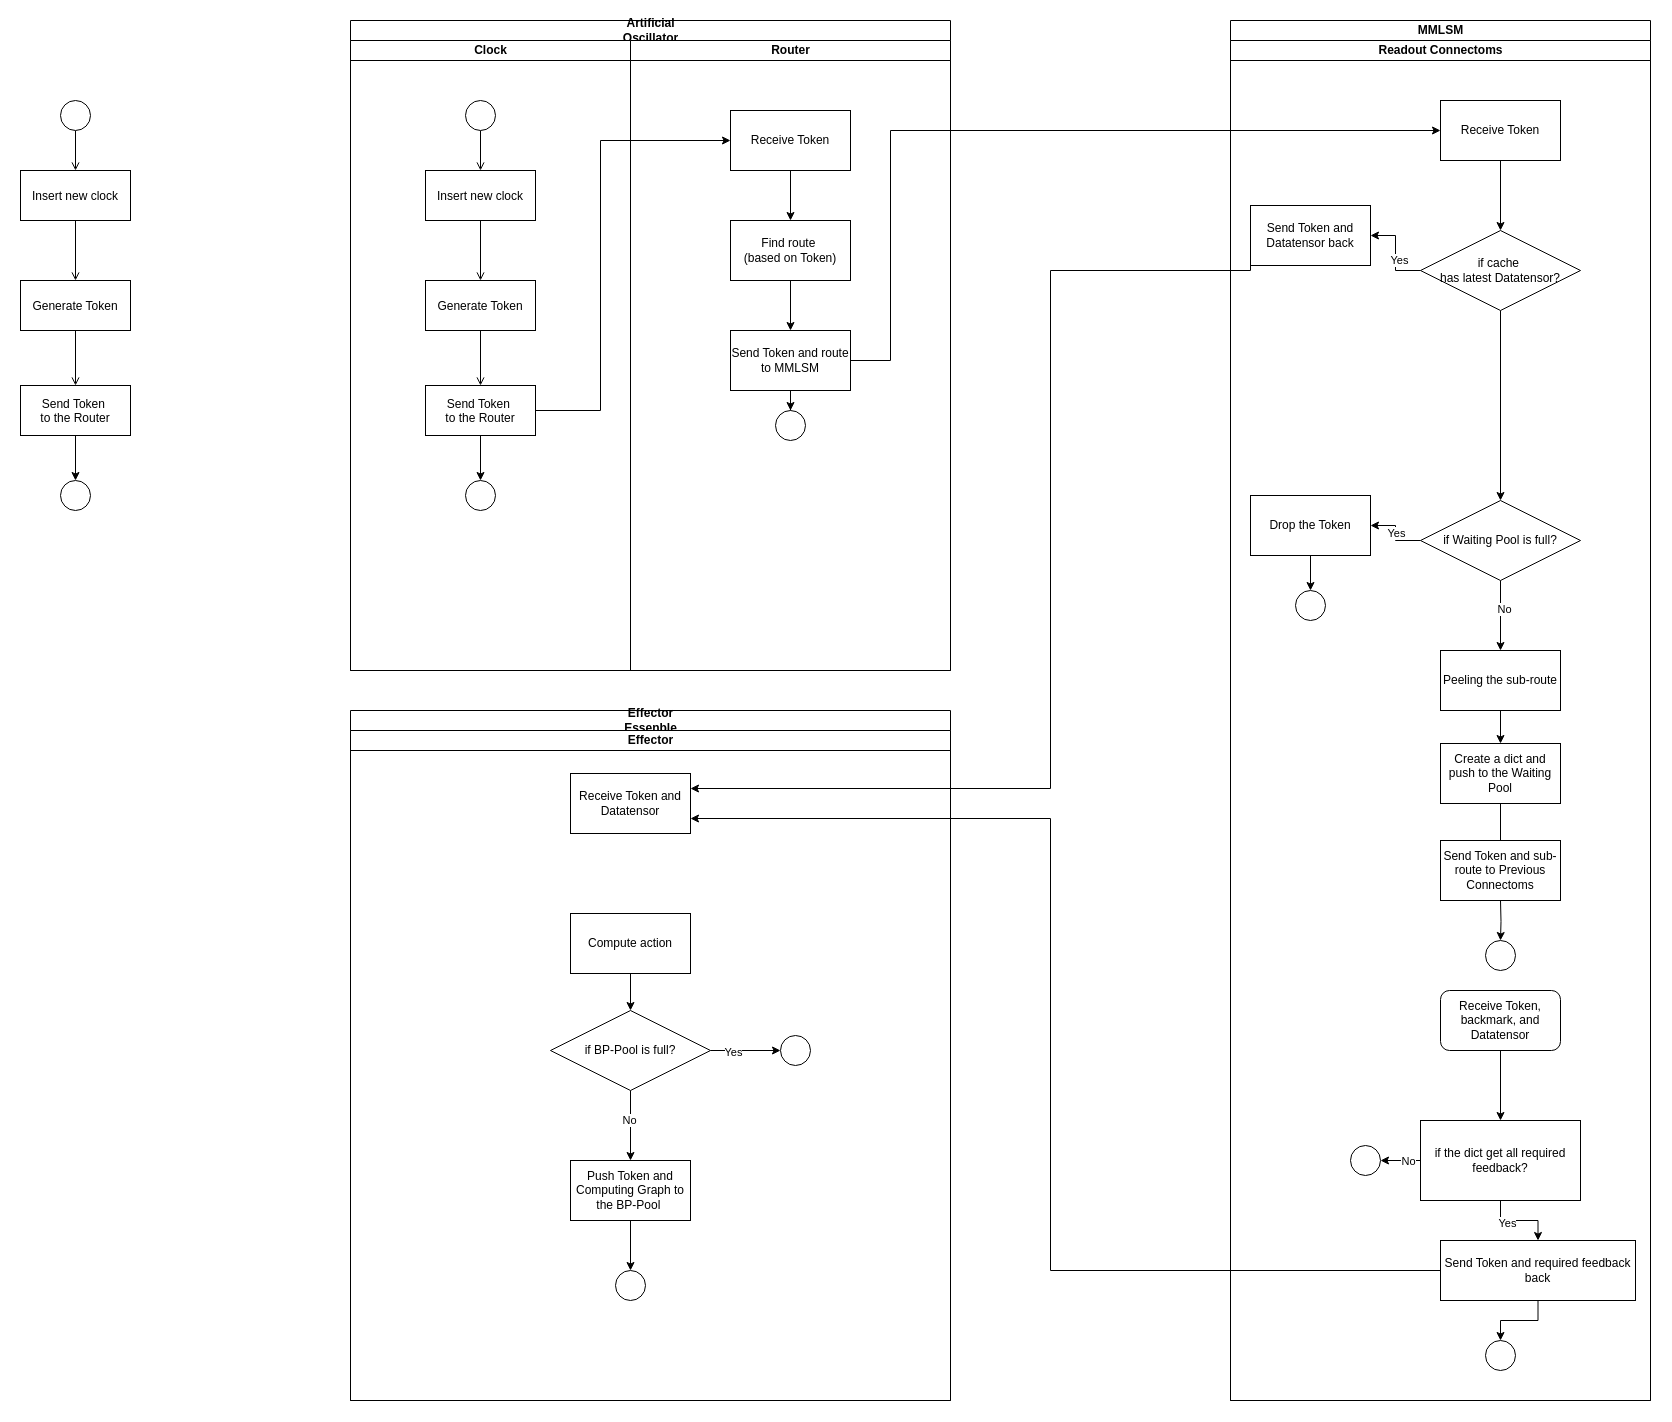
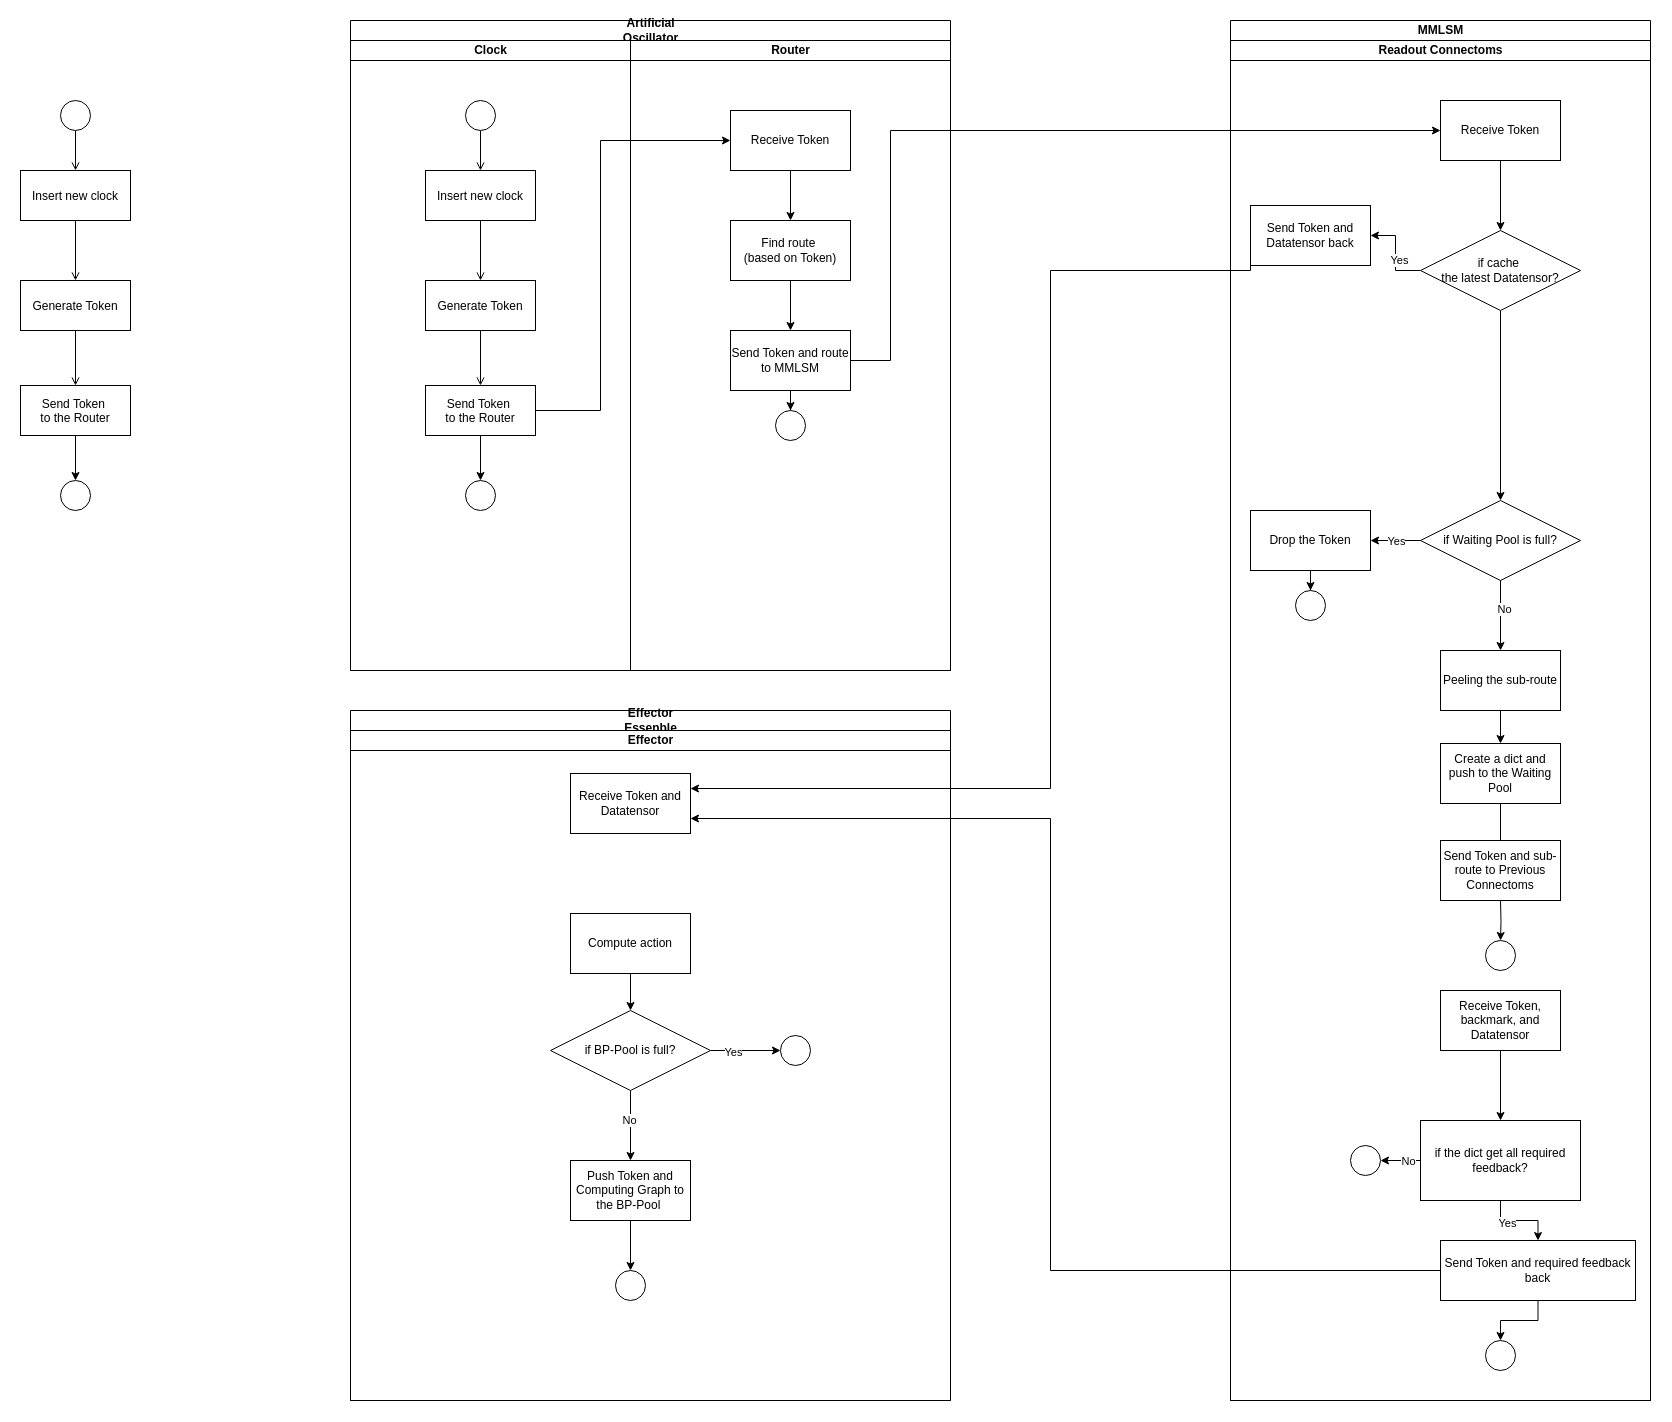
- <mxCell id="27" value="if cache&amp;nbsp;&lt;div&gt;has latest Datatensor?&lt;/div&gt;" style="rhombus;whiteSpace=wrap;html=1;" vertex="1" parent="23"><mxGeometry x="190" y="190" width="160" height="80" as="geometry" /></mxCell>
+ <mxCell id="27" value="if cache&amp;nbsp;&lt;div&gt;the latest Datatensor?&lt;/div&gt;" style="rhombus;whiteSpace=wrap;html=1;" vertex="1" parent="23"><mxGeometry x="190" y="190" width="160" height="80" as="geometry" /></mxCell>
- <mxCell id="38" value="Drop the Token" style="whiteSpace=wrap;html=1;" vertex="1" parent="23"><mxGeometry x="20" y="455" width="120" height="60" as="geometry" /></mxCell>
+ <mxCell id="38" value="Drop the Token" style="whiteSpace=wrap;html=1;" vertex="1" parent="23"><mxGeometry x="20" y="470" width="120" height="60" as="geometry" /></mxCell>
- <mxCell id="47" value="Receive Token, backmark, and Datatensor" style="whiteSpace=wrap;html=1;rounded=1;" vertex="1" parent="23"><mxGeometry x="210" y="950" width="120" height="60" as="geometry" /></mxCell>
+ <mxCell id="47" value="Receive Token, backmark, and Datatensor" style="whiteSpace=wrap;html=1;" vertex="1" parent="23"><mxGeometry x="210" y="950" width="120" height="60" as="geometry" /></mxCell>
